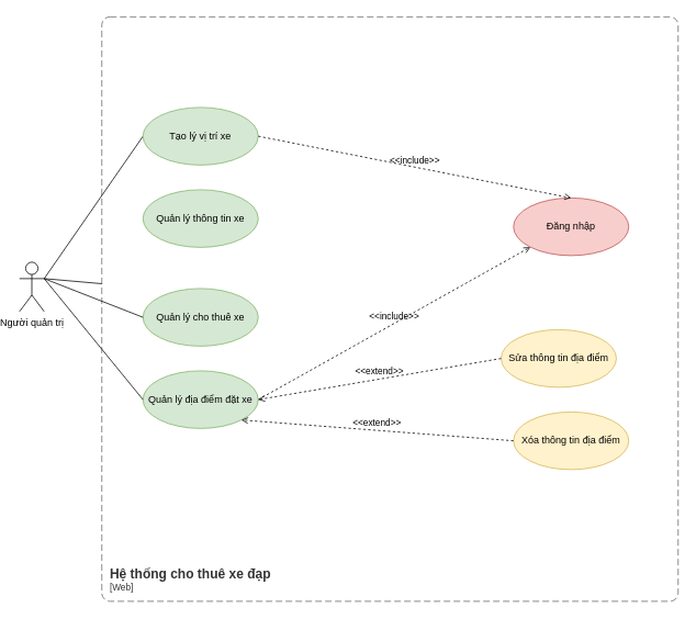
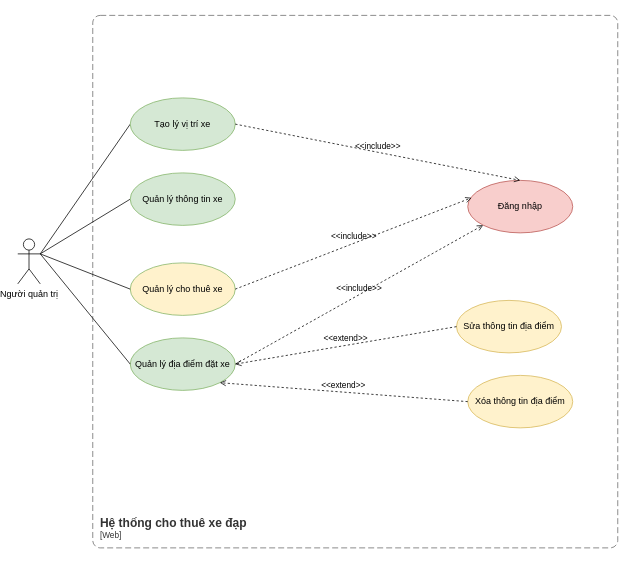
+ <mxCell id="19" value="&amp;lt;&amp;lt;include&amp;gt;&amp;gt;" style="html=1;verticalAlign=bottom;labelBackgroundColor=none;endArrow=open;endFill=0;dashed=1;rounded=0;exitX=1;exitY=0.5;exitDx=0;exitDy=0;entryX=0.036;entryY=0.332;entryDx=0;entryDy=0;entryPerimeter=0;" parent="1" source="17" target="4" edge="1"><mxGeometry width="160" relative="1" as="geometry"><mxPoint x="320" y="175" as="sourcePoint" /><mxPoint x="411" y="310" as="targetPoint" /></mxGeometry></mxCell>
- <mxCell id="5" style="rounded=0;orthogonalLoop=1;jettySize=auto;html=1;exitX=1;exitY=0.333;exitDx=0;exitDy=0;exitPerimeter=0;endArrow=none;endFill=0;" parent="1" source="8" target="2" edge="1"><mxGeometry relative="1" as="geometry" /></mxCell>
+ <mxCell id="5" style="rounded=0;orthogonalLoop=1;jettySize=auto;html=1;exitX=1;exitY=0.333;exitDx=0;exitDy=0;exitPerimeter=0;entryX=0;entryY=0.5;entryDx=0;entryDy=0;endArrow=none;endFill=0;" parent="1" source="8" target="11" edge="1"><mxGeometry relative="1" as="geometry" /></mxCell>
- <mxCell id="17" value="Quản lý cho thuê xe" style="ellipse;whiteSpace=wrap;html=1;fillColor=#d5e8d4;strokeColor=#82b366;" parent="1" vertex="1"><mxGeometry x="170" y="350" width="140" height="70" as="geometry" /></mxCell>
+ <mxCell id="17" value="Quản lý cho thuê xe" style="ellipse;whiteSpace=wrap;html=1;fillColor=#fff2cc;strokeColor=#82b366;" parent="1" vertex="1"><mxGeometry x="170" y="350" width="140" height="70" as="geometry" /></mxCell>
